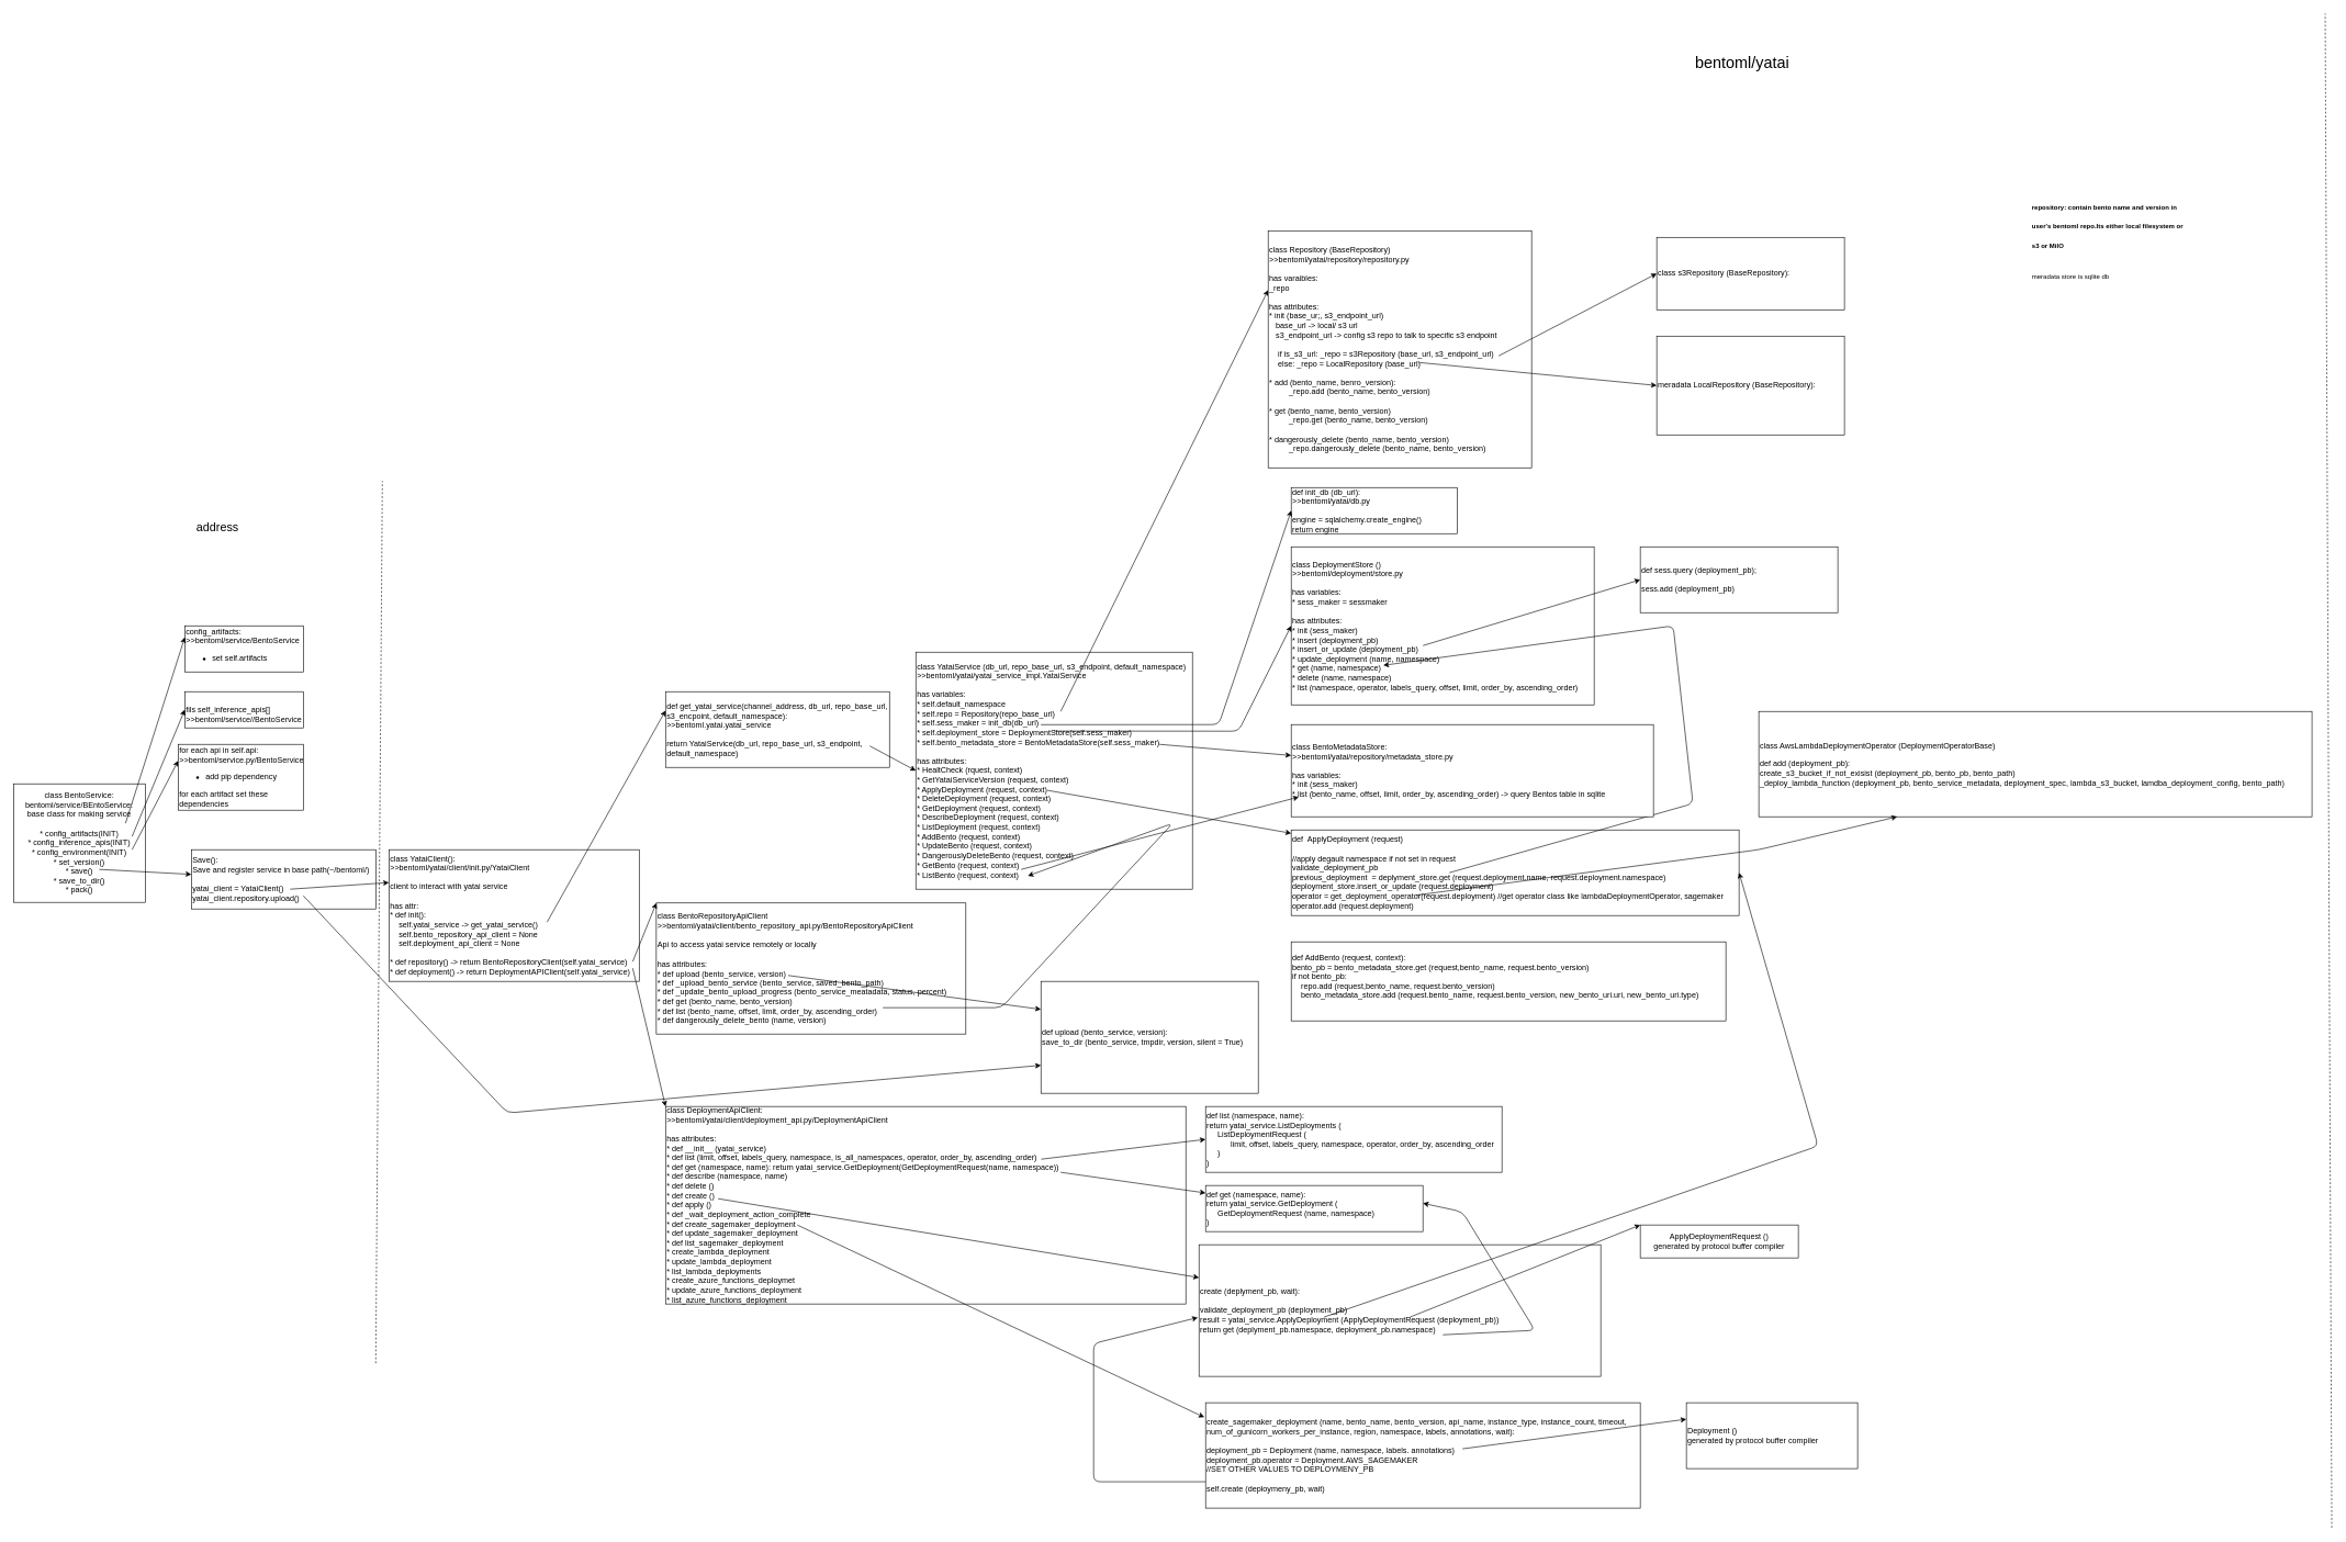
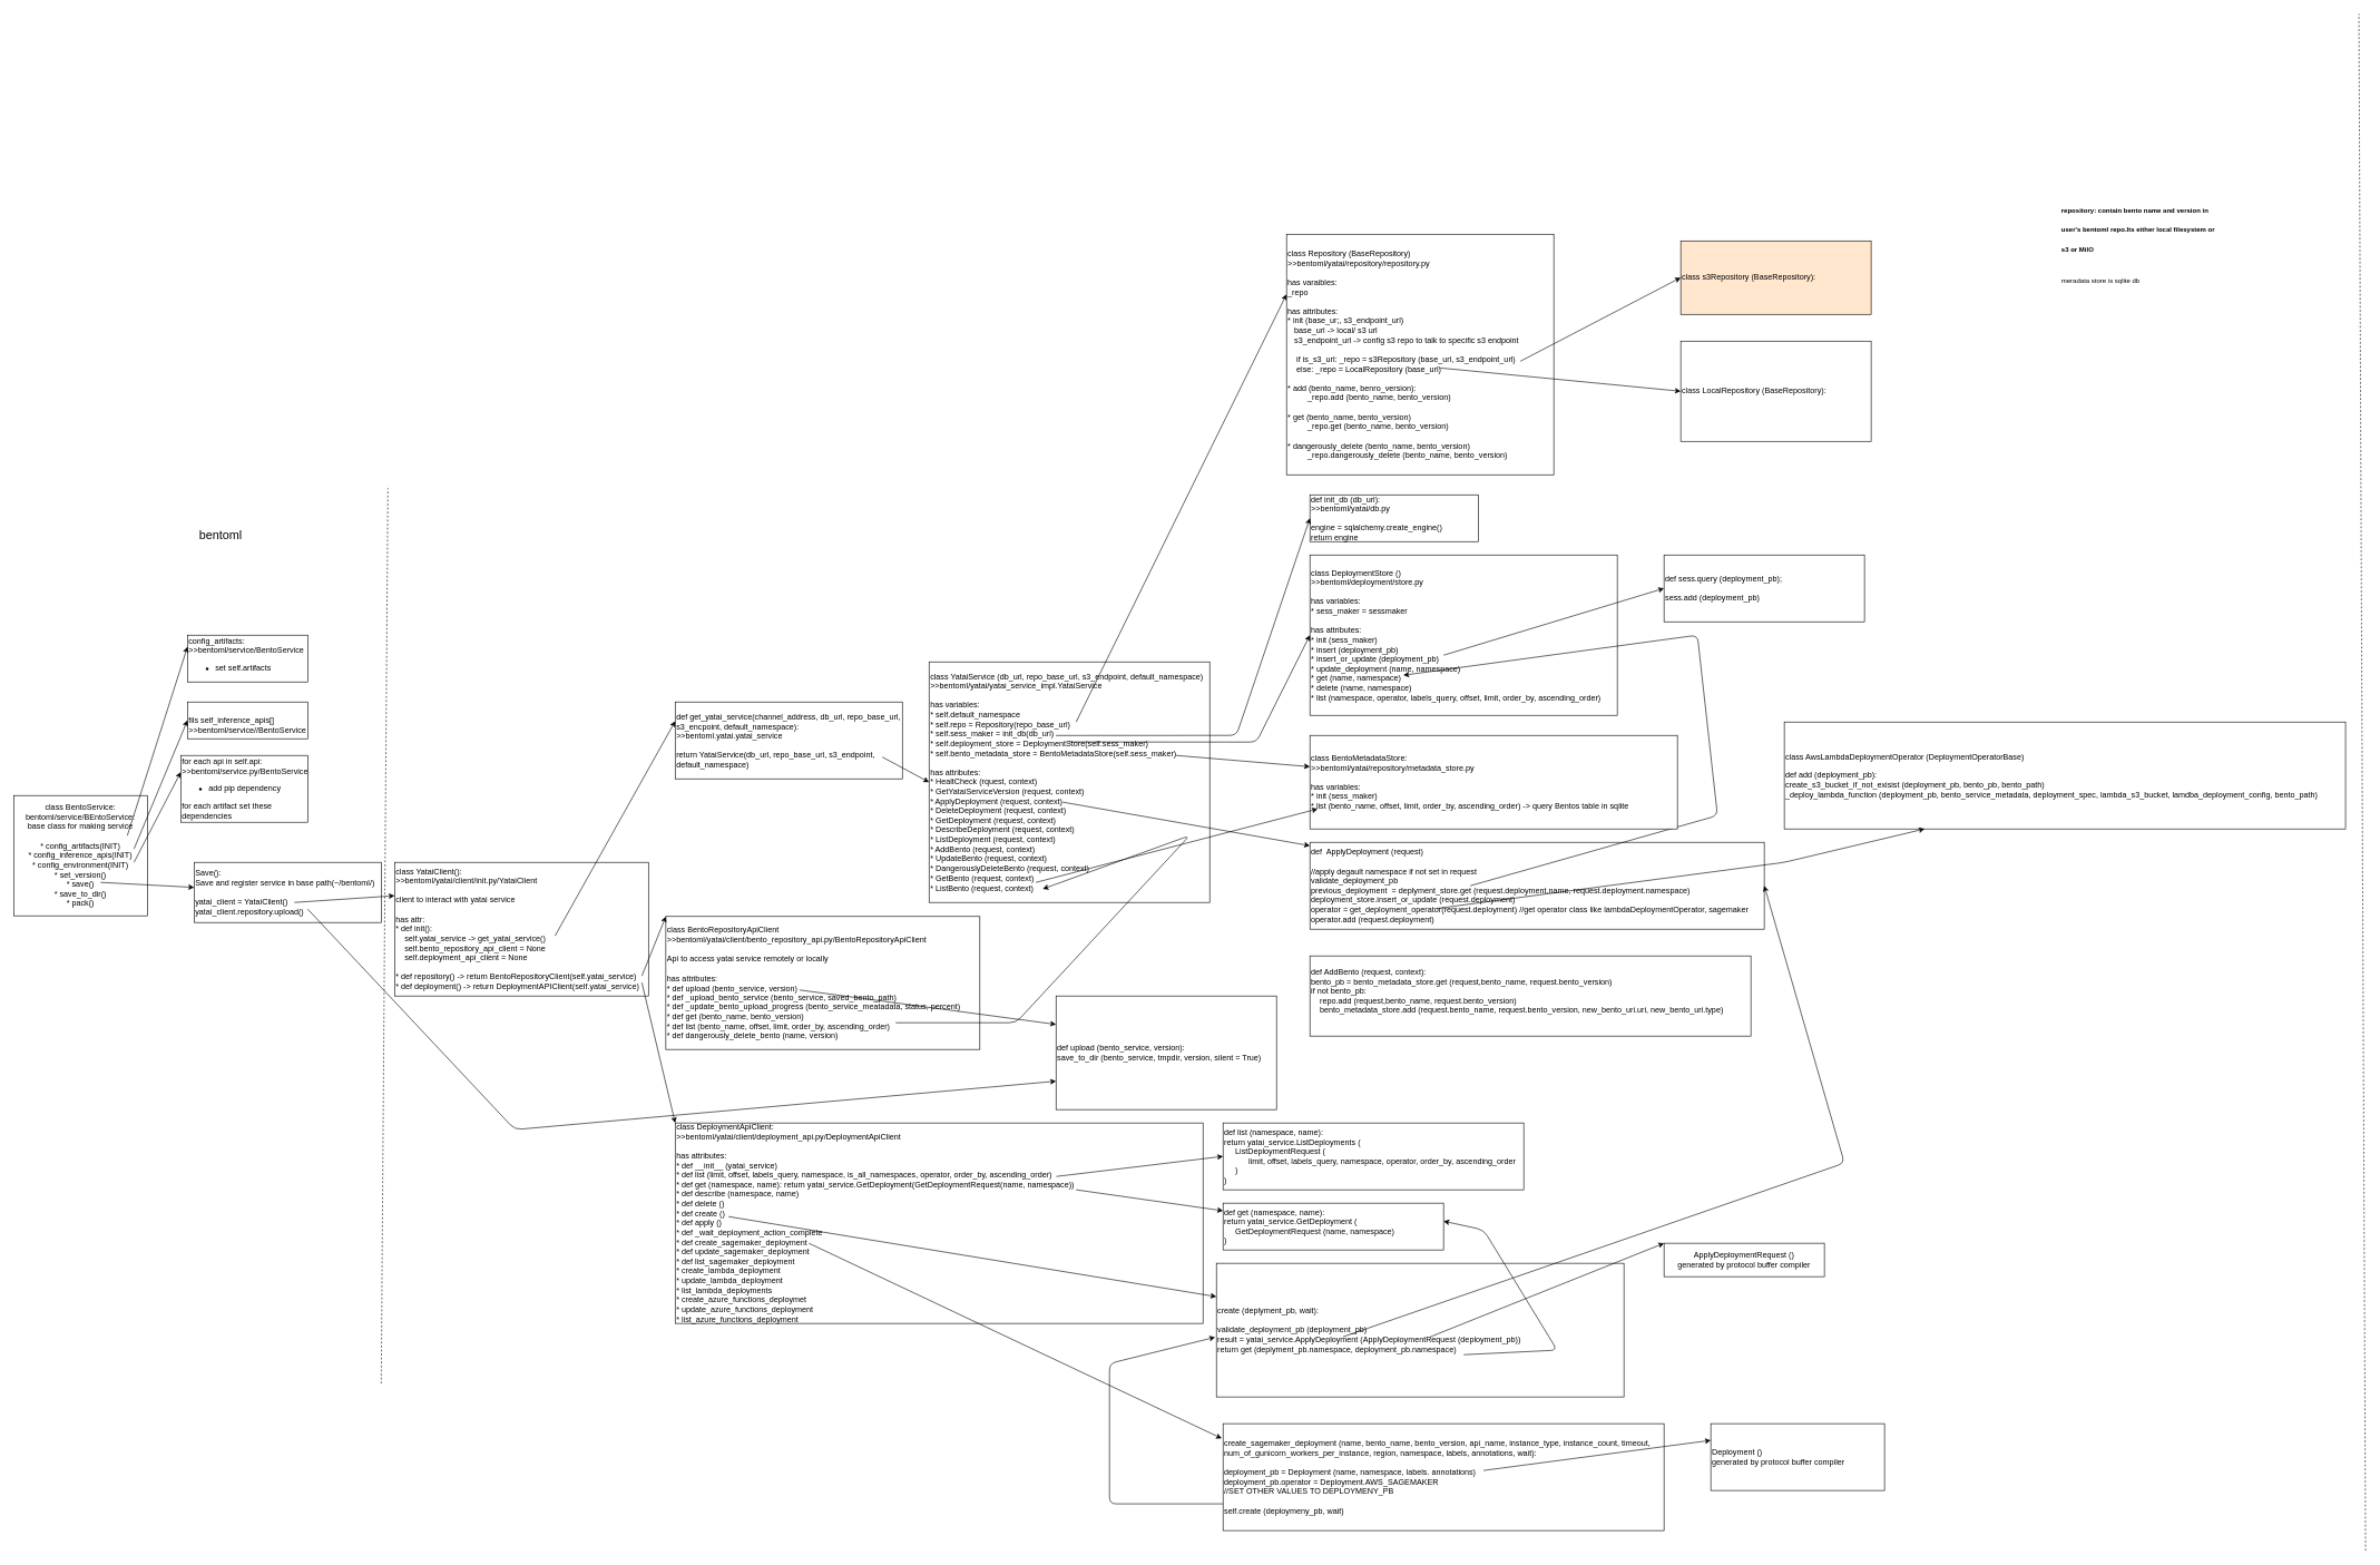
- <mxCell id="59" value="&lt;font style=&quot;font-size: 24px&quot;&gt;bentoml/yatai&lt;/font&gt;" style="text;html=1;strokeColor=none;fillColor=none;align=center;verticalAlign=middle;whiteSpace=wrap;rounded=0;" parent="1" vertex="1"><mxGeometry x="2520" y="20" width="250" height="150" as="geometry" /></mxCell>
- <mxCell id="47" value="class s3Repository (BaseRepository):&lt;br&gt;" style="rounded=0;whiteSpace=wrap;html=1;align=left;" parent="1" vertex="1"><mxGeometry x="2515" y="360" width="285" height="110" as="geometry" /></mxCell>
+ <mxCell id="47" value="class s3Repository (BaseRepository):&lt;br&gt;" style="rounded=0;whiteSpace=wrap;html=1;align=left;fillColor=#ffe6cc;" parent="1" vertex="1"><mxGeometry x="2515" y="360" width="285" height="110" as="geometry" /></mxCell>
- <mxCell id="48" value="meradata LocalRepository (BaseRepository):&lt;br&gt;" style="rounded=0;whiteSpace=wrap;html=1;align=left;" parent="1" vertex="1"><mxGeometry x="2515" y="510" width="285" height="150" as="geometry" /></mxCell>
+ <mxCell id="48" value="class LocalRepository (BaseRepository):&lt;br&gt;" style="rounded=0;whiteSpace=wrap;html=1;align=left;" parent="1" vertex="1"><mxGeometry x="2515" y="510" width="285" height="150" as="geometry" /></mxCell>
- <mxCell id="57" value="&lt;font style=&quot;font-size: 18px&quot;&gt;address&lt;/font&gt;" style="text;html=1;strokeColor=none;fillColor=none;align=center;verticalAlign=middle;whiteSpace=wrap;rounded=0;" parent="1" vertex="1"><mxGeometry x="170" y="770" width="320" height="60" as="geometry" /></mxCell>
+ <mxCell id="57" value="&lt;font style=&quot;font-size: 18px&quot;&gt;bentoml&lt;/font&gt;" style="text;html=1;strokeColor=none;fillColor=none;align=center;verticalAlign=middle;whiteSpace=wrap;rounded=0;" parent="1" vertex="1"><mxGeometry x="170" y="770" width="320" height="60" as="geometry" /></mxCell>
